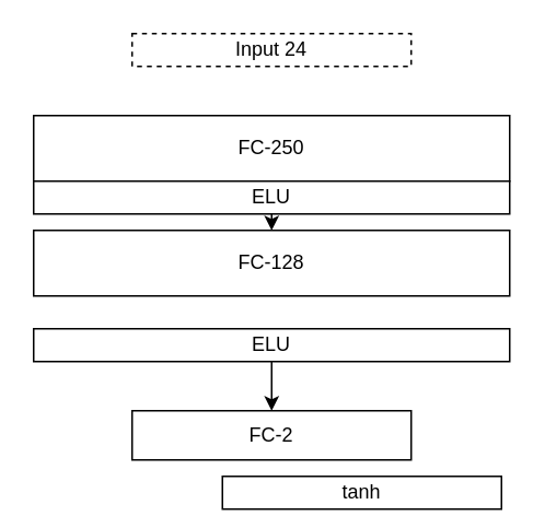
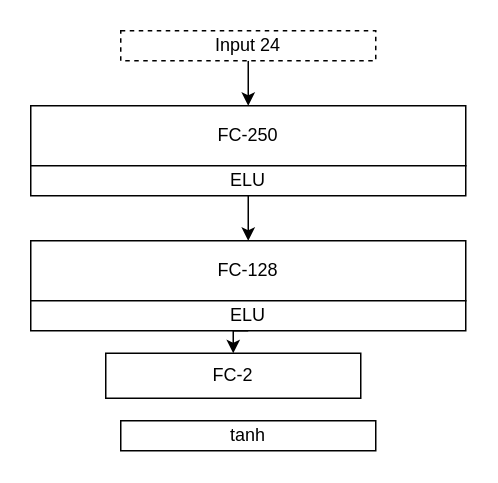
+ <mxCell id="7" style="edgeStyle=orthogonalEdgeStyle;rounded=0;orthogonalLoop=1;jettySize=auto;html=1;exitX=0.5;exitY=1;exitDx=0;exitDy=0;entryX=0.5;entryY=0;entryDx=0;entryDy=0;strokeWidth=1;" parent="1" source="8" target="2" edge="1"><mxGeometry relative="1" as="geometry" /></mxCell>
- <mxCell id="5" value="FC-128" style="rounded=0;whiteSpace=wrap;html=1;" parent="1" vertex="1"><mxGeometry x="20" y="140" width="290" height="40" as="geometry" /></mxCell>
+ <mxCell id="5" value="FC-128" style="rounded=0;whiteSpace=wrap;html=1;" parent="1" vertex="1"><mxGeometry x="20" y="160" width="290" height="40" as="geometry" /></mxCell>
- <mxCell id="6" value="FC-2" style="rounded=0;whiteSpace=wrap;html=1;" parent="1" vertex="1"><mxGeometry x="80" y="250" width="170" height="30" as="geometry" /></mxCell>
+ <mxCell id="6" value="FC-2" style="rounded=0;whiteSpace=wrap;html=1;" parent="1" vertex="1"><mxGeometry x="70" y="235" width="170" height="30" as="geometry" /></mxCell>
- <mxCell id="11" value="tanh" style="rounded=0;whiteSpace=wrap;html=1;" parent="1" vertex="1"><mxGeometry x="135" y="290" width="170" height="20" as="geometry" /></mxCell>
+ <mxCell id="11" value="tanh" style="rounded=0;whiteSpace=wrap;html=1;" parent="1" vertex="1"><mxGeometry x="80" y="280" width="170" height="20" as="geometry" /></mxCell>
